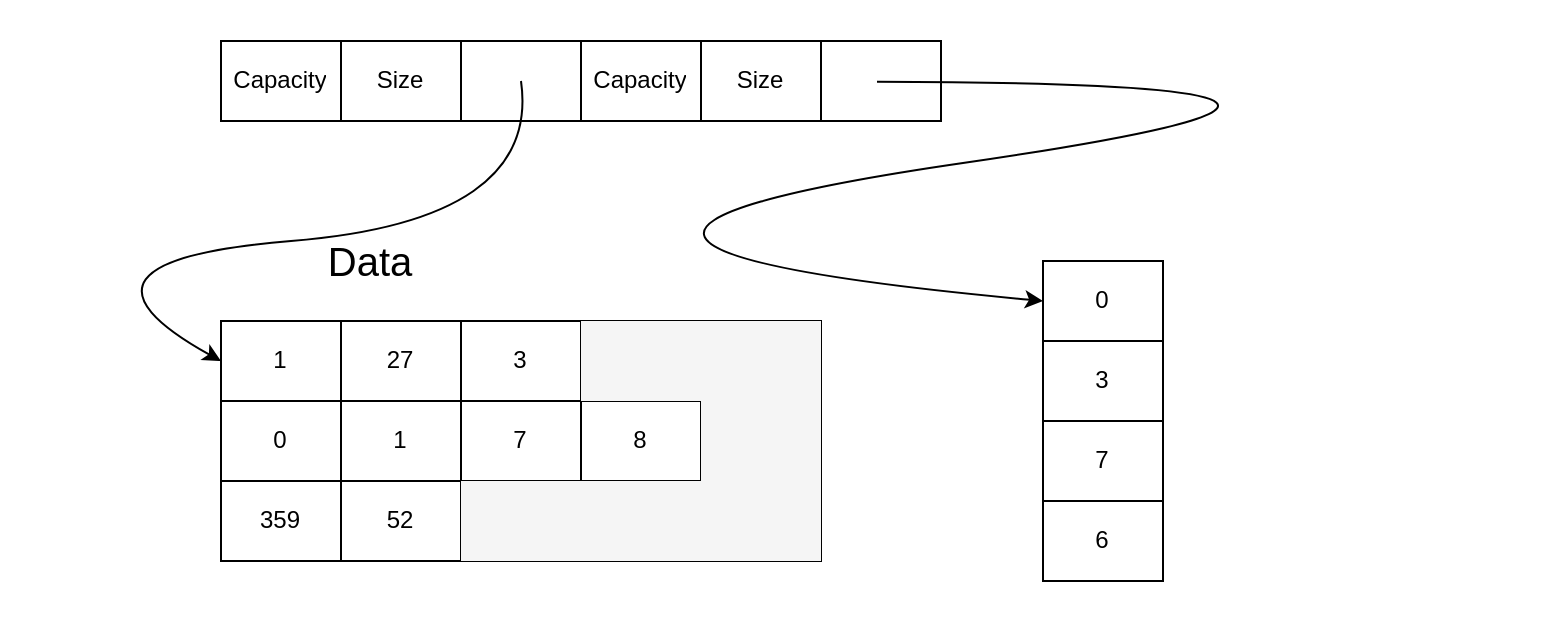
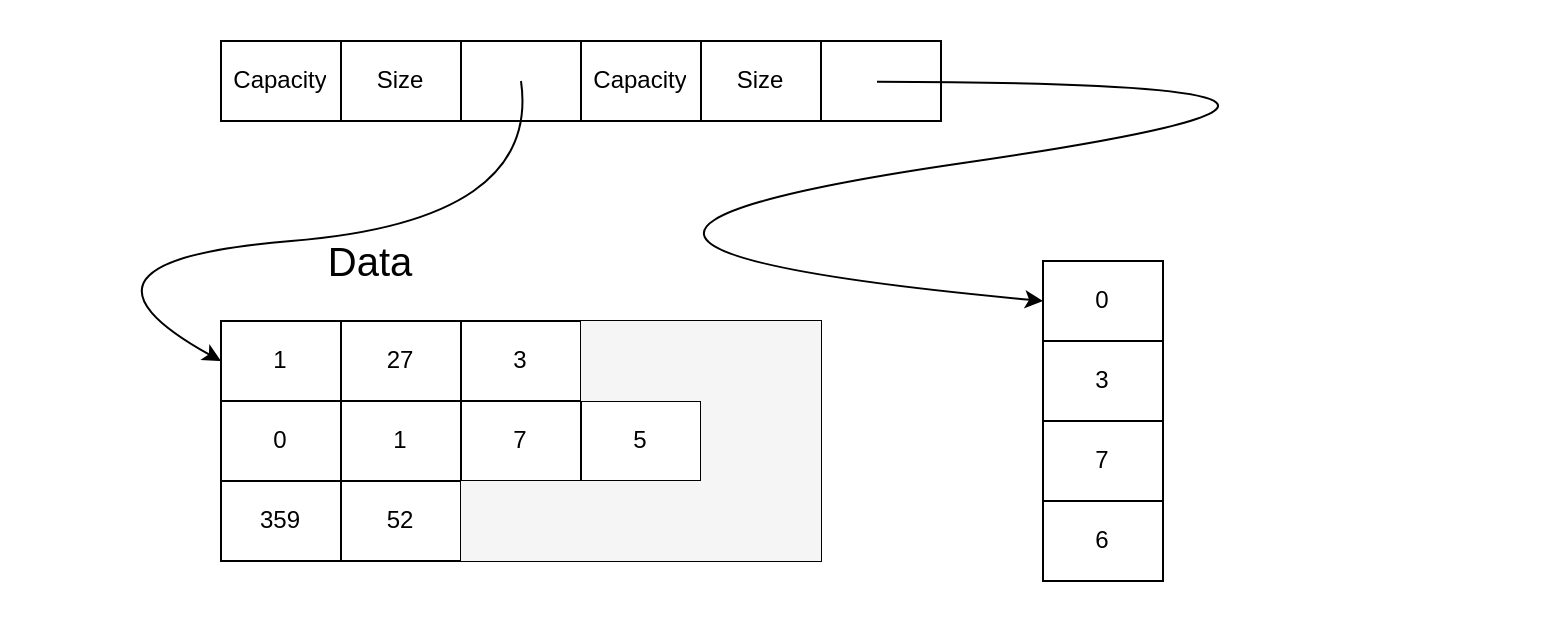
- <mxCell id="22" value="8" style="shape=partialRectangle;html=1;whiteSpace=wrap;connectable=0;strokeColor=inherit;overflow=hidden;fillColor=none;top=0;left=0;bottom=0;right=0;pointerEvents=1;" vertex="1" parent="18"><mxGeometry x="180" width="60" height="40" as="geometry"><mxRectangle width="60" height="40" as="alternateBounds" /></mxGeometry></mxCell>
+ <mxCell id="22" value="5" style="shape=partialRectangle;html=1;whiteSpace=wrap;connectable=0;strokeColor=inherit;overflow=hidden;fillColor=none;top=0;left=0;bottom=0;right=0;pointerEvents=1;" vertex="1" parent="18"><mxGeometry x="180" width="60" height="40" as="geometry"><mxRectangle width="60" height="40" as="alternateBounds" /></mxGeometry></mxCell>
